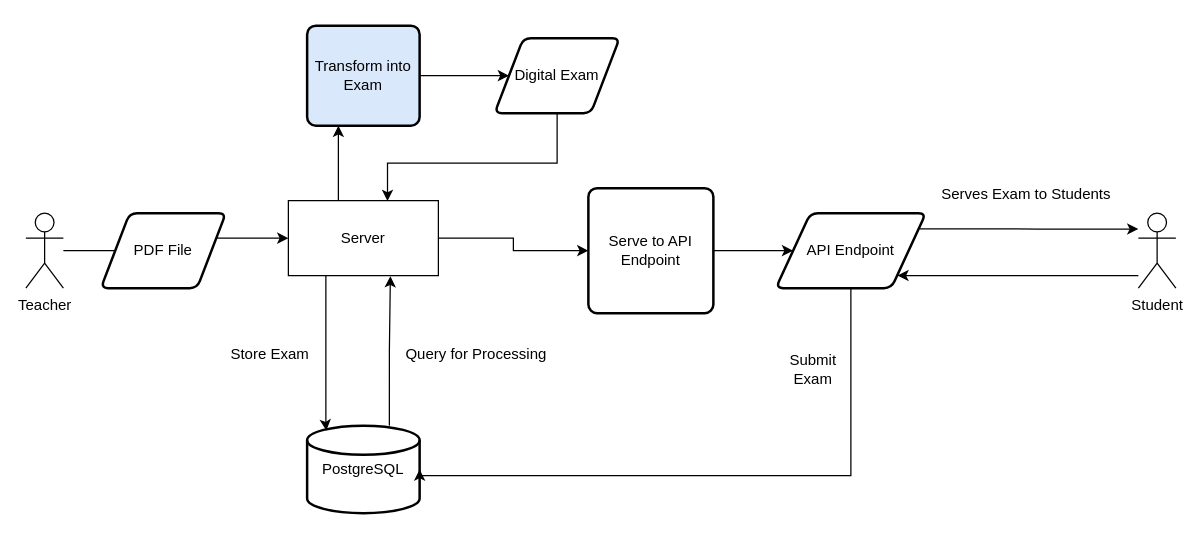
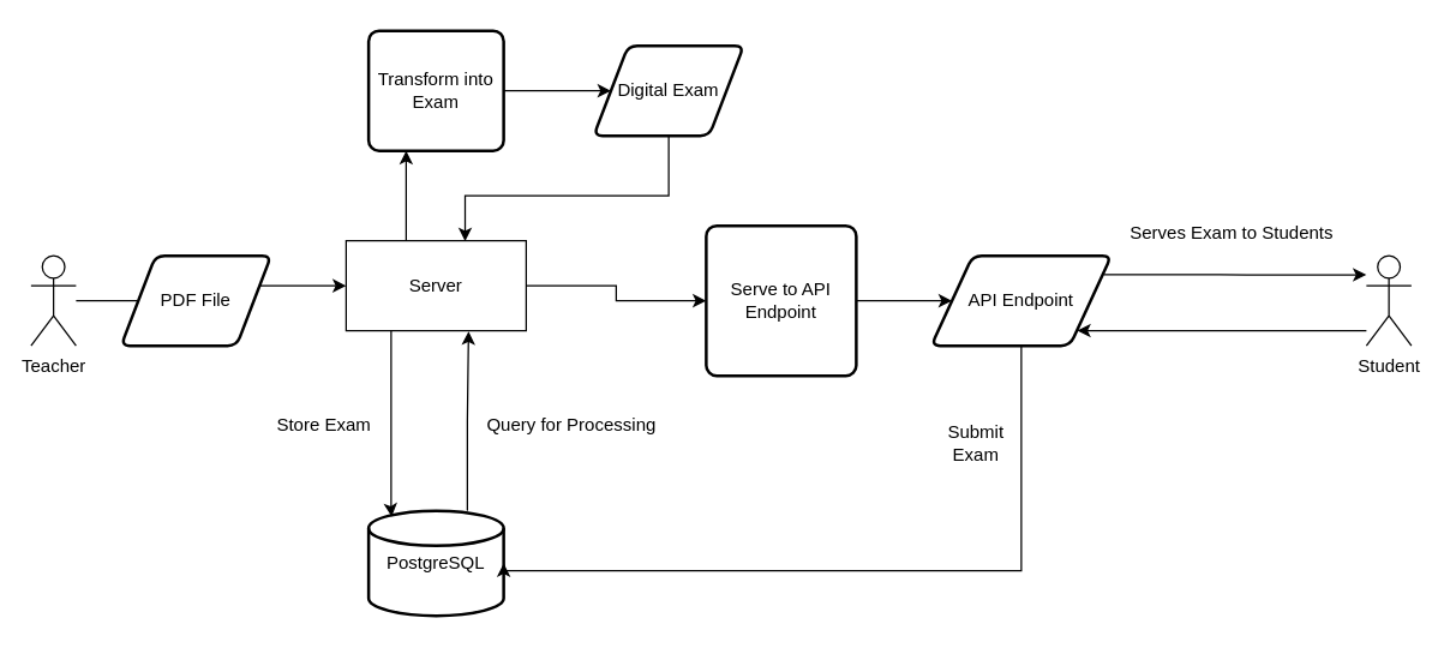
- <mxCell id="8" value="&lt;div&gt;Transform into Exam&lt;/div&gt;" style="rounded=1;whiteSpace=wrap;html=1;absoluteArcSize=1;arcSize=14;strokeWidth=2;fillColor=#dae8fc;" parent="1" vertex="1"><mxGeometry x="245" y="20" width="90" height="80" as="geometry" /></mxCell>
+ <mxCell id="8" value="&lt;div&gt;Transform into Exam&lt;/div&gt;" style="rounded=1;whiteSpace=wrap;html=1;absoluteArcSize=1;arcSize=14;strokeWidth=2;" parent="1" vertex="1"><mxGeometry x="245" y="20" width="90" height="80" as="geometry" /></mxCell>
